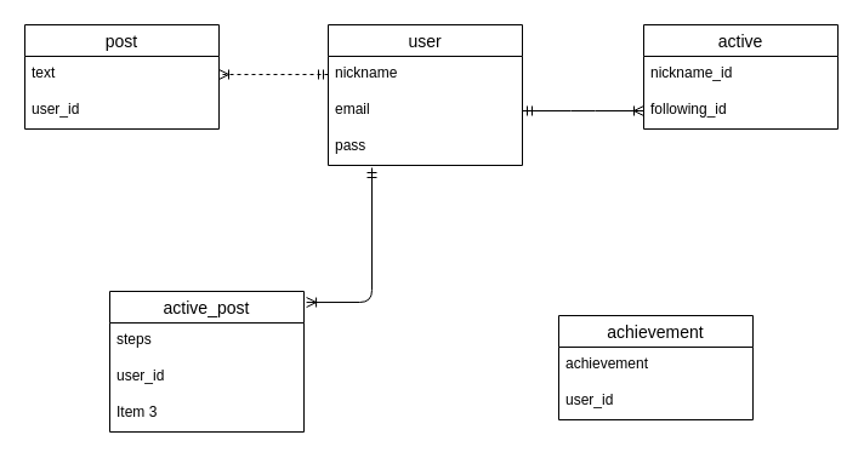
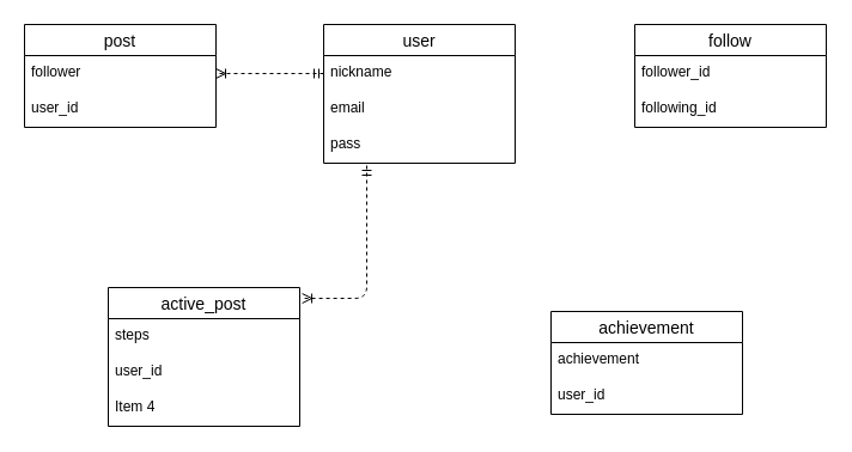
- <mxCell id="13" value="active" style="swimlane;fontStyle=0;childLayout=stackLayout;horizontal=1;startSize=26;horizontalStack=0;resizeParent=1;resizeParentMax=0;resizeLast=0;collapsible=1;marginBottom=0;align=center;fontSize=14;" parent="1" vertex="1"><mxGeometry x="530" y="20" width="160" height="86" as="geometry" /></mxCell>
+ <mxCell id="13" value="follow" style="swimlane;fontStyle=0;childLayout=stackLayout;horizontal=1;startSize=26;horizontalStack=0;resizeParent=1;resizeParentMax=0;resizeLast=0;collapsible=1;marginBottom=0;align=center;fontSize=14;" parent="1" vertex="1"><mxGeometry x="530" y="20" width="160" height="86" as="geometry" /></mxCell>
- <mxCell id="3" value="text" style="text;strokeColor=none;fillColor=none;spacingLeft=4;spacingRight=4;overflow=hidden;rotatable=0;points=[[0,0.5],[1,0.5]];portConstraint=eastwest;fontSize=12;" parent="2" vertex="1"><mxGeometry y="26" width="160" height="30" as="geometry" /></mxCell>
+ <mxCell id="3" value="follower" style="text;strokeColor=none;fillColor=none;spacingLeft=4;spacingRight=4;overflow=hidden;rotatable=0;points=[[0,0.5],[1,0.5]];portConstraint=eastwest;fontSize=12;" parent="2" vertex="1"><mxGeometry y="26" width="160" height="30" as="geometry" /></mxCell>
- <mxCell id="14" value="nickname_id" style="text;strokeColor=none;fillColor=none;spacingLeft=4;spacingRight=4;overflow=hidden;rotatable=0;points=[[0,0.5],[1,0.5]];portConstraint=eastwest;fontSize=12;" parent="13" vertex="1"><mxGeometry y="26" width="160" height="30" as="geometry" /></mxCell>
+ <mxCell id="14" value="follower_id" style="text;strokeColor=none;fillColor=none;spacingLeft=4;spacingRight=4;overflow=hidden;rotatable=0;points=[[0,0.5],[1,0.5]];portConstraint=eastwest;fontSize=12;" parent="13" vertex="1"><mxGeometry y="26" width="160" height="30" as="geometry" /></mxCell>
- <mxCell id="21" value="" style="fontSize=12;html=1;endArrow=ERoneToMany;startArrow=ERmandOne;entryX=0;entryY=0.5;entryDx=0;entryDy=0;exitX=1;exitY=0.5;exitDx=0;exitDy=0;" edge="1" parent="1" source="7" target="15"><mxGeometry width="100" height="100" relative="1" as="geometry"><mxPoint x="350" y="240" as="sourcePoint" /><mxPoint x="450" y="140" as="targetPoint" /><Array as="points"><mxPoint x="480" y="91" /></Array></mxGeometry></mxCell>
- <mxCell id="20" value="" style="fontSize=12;html=1;endArrow=ERoneToMany;startArrow=ERmandOne;entryX=1.013;entryY=0.078;entryDx=0;entryDy=0;entryPerimeter=0;exitX=0.225;exitY=1.067;exitDx=0;exitDy=0;exitPerimeter=0;" parent="1" source="8" target="9" edge="1"><mxGeometry width="100" height="100" relative="1" as="geometry"><mxPoint x="260" y="250" as="sourcePoint" /><mxPoint x="360" y="150" as="targetPoint" /><Array as="points"><mxPoint x="306" y="249" /></Array></mxGeometry></mxCell>
+ <mxCell id="20" value="" style="fontSize=12;html=1;endArrow=ERoneToMany;startArrow=ERmandOne;entryX=1.013;entryY=0.078;entryDx=0;entryDy=0;entryPerimeter=0;exitX=0.225;exitY=1.067;exitDx=0;exitDy=0;exitPerimeter=0;dashed=1;" parent="1" source="8" target="9" edge="1"><mxGeometry width="100" height="100" relative="1" as="geometry"><mxPoint x="260" y="250" as="sourcePoint" /><mxPoint x="360" y="150" as="targetPoint" /><Array as="points"><mxPoint x="306" y="249" /></Array></mxGeometry></mxCell>
- <mxCell id="12" value="Item 3" style="text;strokeColor=none;fillColor=none;spacingLeft=4;spacingRight=4;overflow=hidden;rotatable=0;points=[[0,0.5],[1,0.5]];portConstraint=eastwest;fontSize=12;" parent="9" vertex="1"><mxGeometry y="86" width="160" height="30" as="geometry" /></mxCell>
+ <mxCell id="12" value="Item 4" style="text;strokeColor=none;fillColor=none;spacingLeft=4;spacingRight=4;overflow=hidden;rotatable=0;points=[[0,0.5],[1,0.5]];portConstraint=eastwest;fontSize=12;" parent="9" vertex="1"><mxGeometry y="86" width="160" height="30" as="geometry" /></mxCell>
